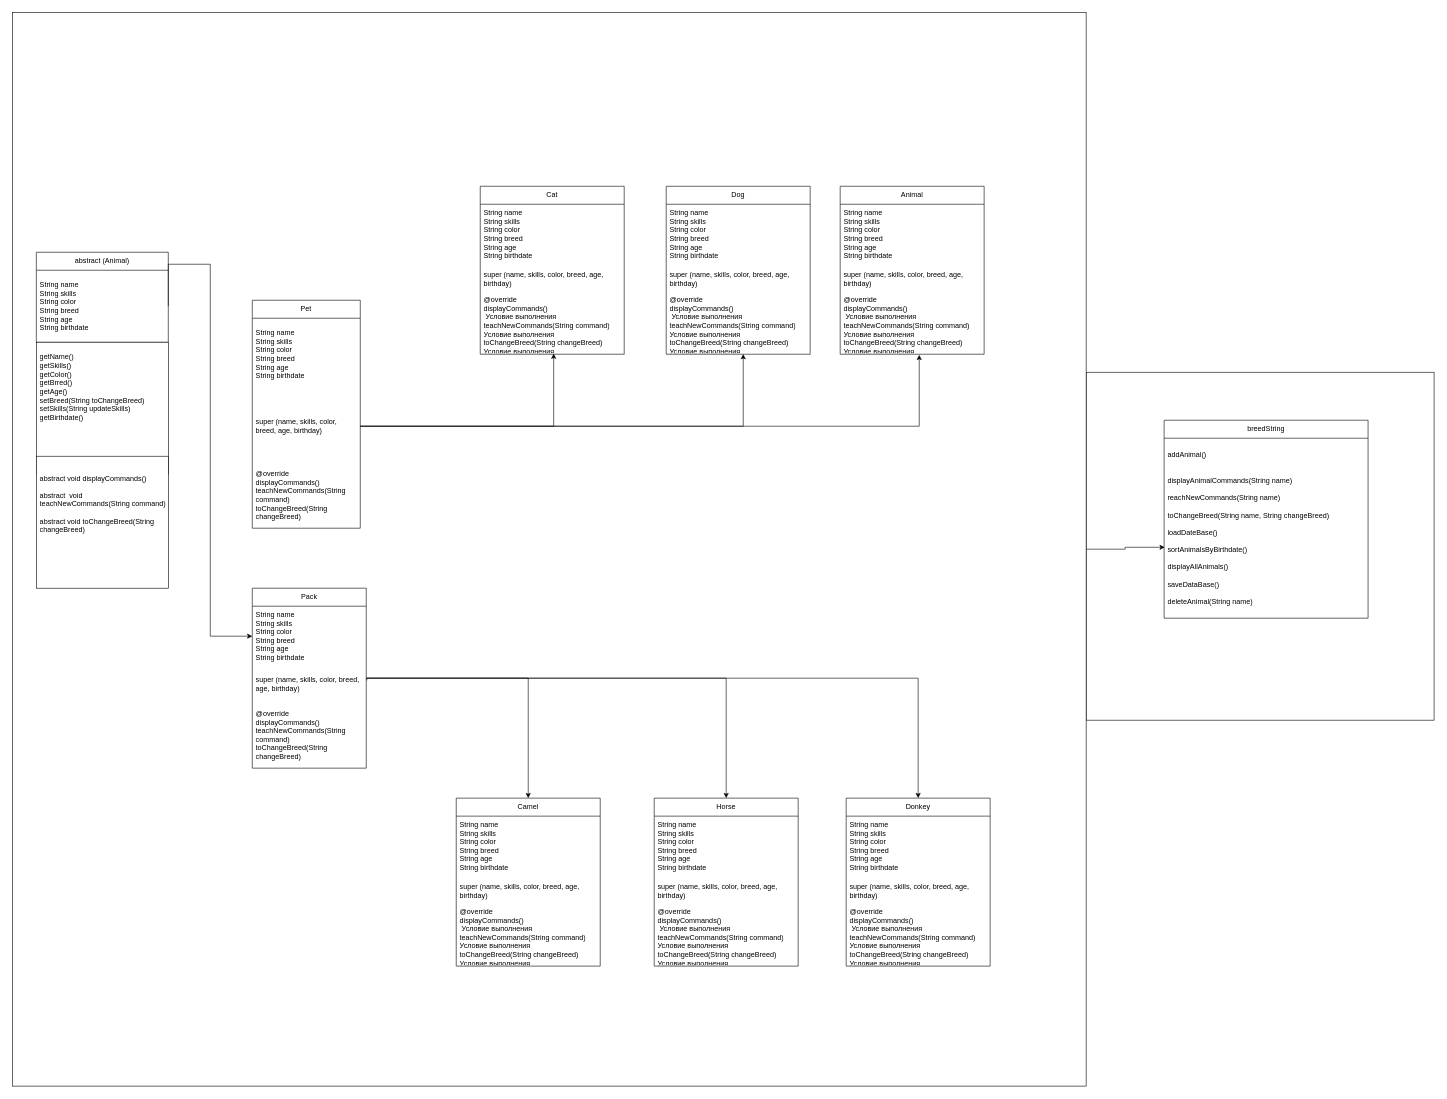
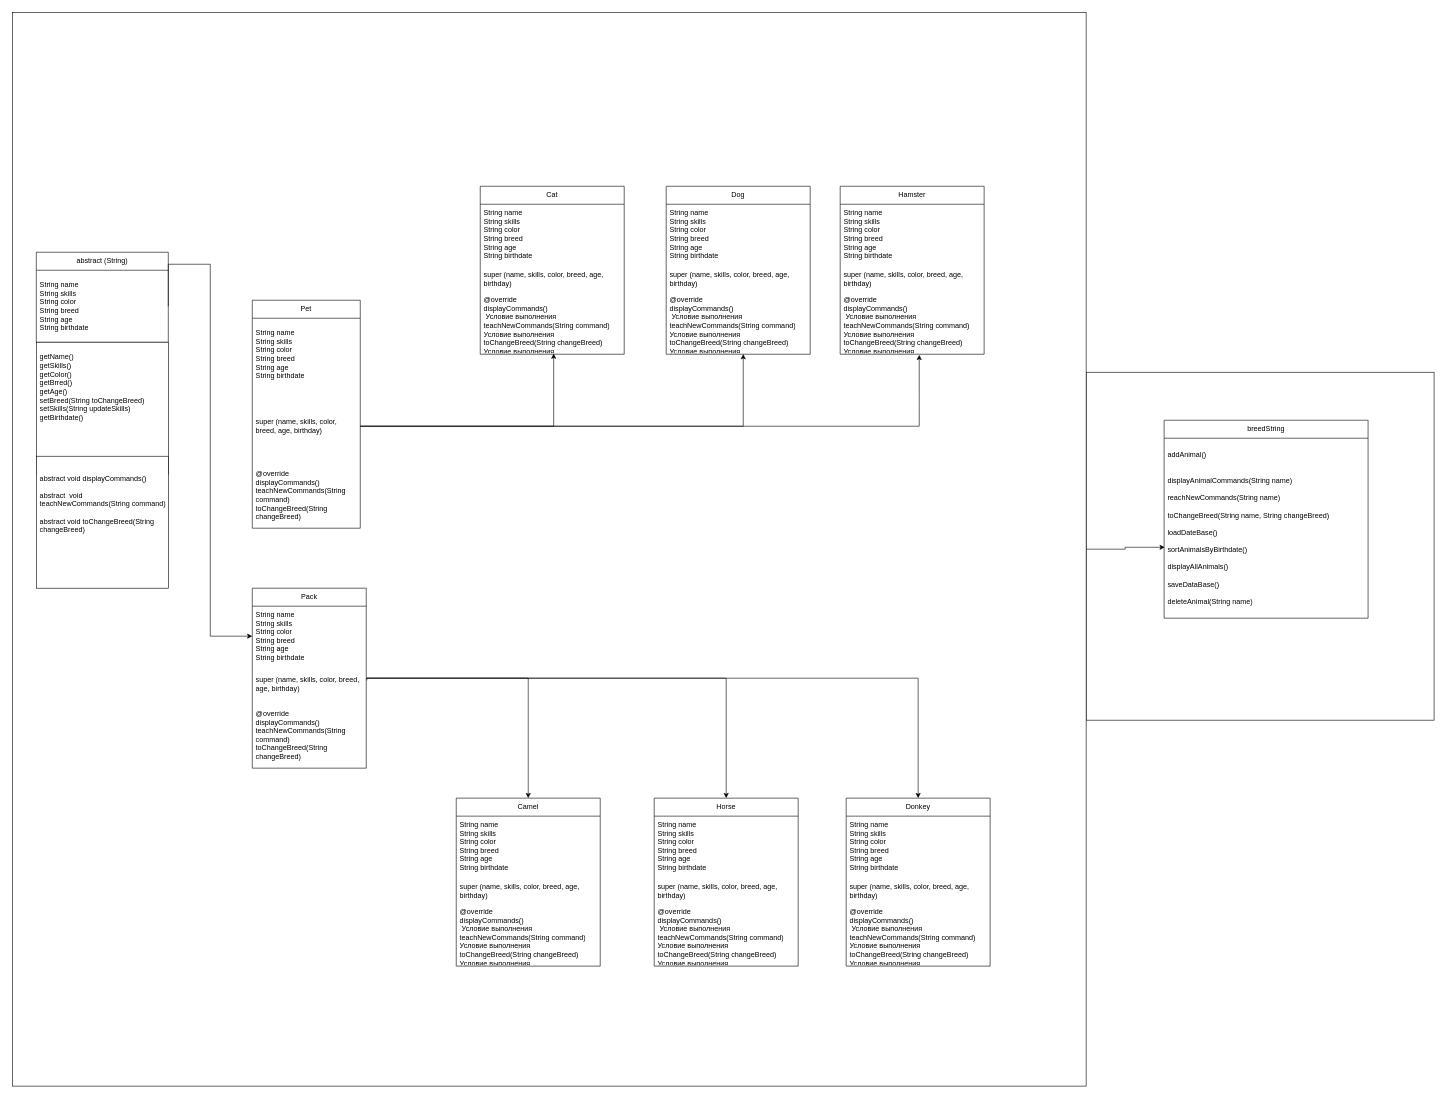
- <mxCell id="25" value="Animal" style="swimlane;fontStyle=0;childLayout=stackLayout;horizontal=1;startSize=30;horizontalStack=0;resizeParent=1;resizeParentMax=0;resizeLast=0;collapsible=1;marginBottom=0;whiteSpace=wrap;html=1;" vertex="1" parent="1"><mxGeometry x="1400" y="310" width="240" height="280" as="geometry" /></mxCell>
+ <mxCell id="25" value="Hamster" style="swimlane;fontStyle=0;childLayout=stackLayout;horizontal=1;startSize=30;horizontalStack=0;resizeParent=1;resizeParentMax=0;resizeLast=0;collapsible=1;marginBottom=0;whiteSpace=wrap;html=1;" vertex="1" parent="1"><mxGeometry x="1400" y="310" width="240" height="280" as="geometry" /></mxCell>
- <mxCell id="14" value="abstract (Animal)" style="swimlane;fontStyle=0;childLayout=stackLayout;horizontal=1;startSize=30;horizontalStack=0;resizeParent=1;resizeParentMax=0;resizeLast=0;collapsible=1;marginBottom=0;whiteSpace=wrap;html=1;" vertex="1" parent="1"><mxGeometry x="60" y="420" width="220" height="150" as="geometry" /></mxCell>
+ <mxCell id="14" value="abstract (String)" style="swimlane;fontStyle=0;childLayout=stackLayout;horizontal=1;startSize=30;horizontalStack=0;resizeParent=1;resizeParentMax=0;resizeLast=0;collapsible=1;marginBottom=0;whiteSpace=wrap;html=1;" vertex="1" parent="1"><mxGeometry x="60" y="420" width="220" height="150" as="geometry" /></mxCell>
